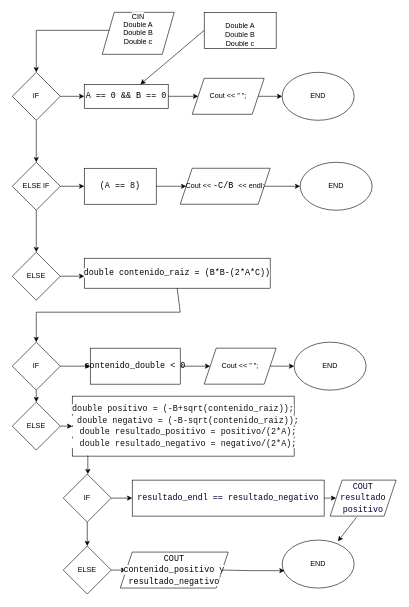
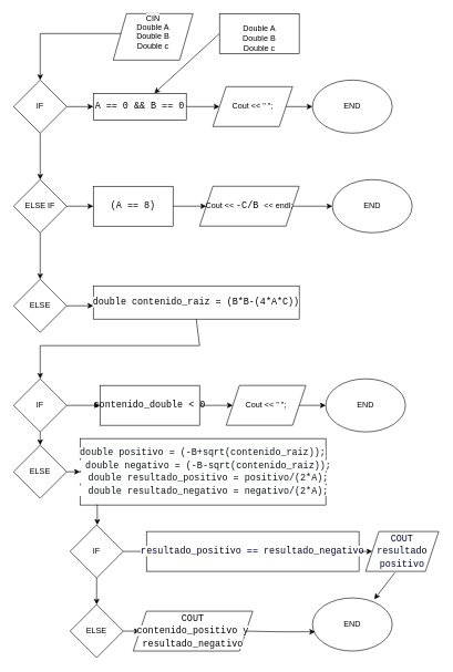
- <mxCell id="51" value="&lt;br&gt;Double A&lt;div&gt;Double B&lt;/div&gt;&lt;div&gt;Double c&lt;/div&gt;" style="rounded=0;whiteSpace=wrap;html=1;" vertex="1" parent="1"><mxGeometry x="340" y="20" width="120" height="60" as="geometry" /></mxCell>
+ <mxCell id="51" value="&lt;br&gt;Double A&lt;div&gt;Double B&lt;/div&gt;&lt;div&gt;Double c&lt;/div&gt;" style="rounded=0;whiteSpace=wrap;html=1;" vertex="1" parent="1"><mxGeometry x="330" y="20" width="120" height="60" as="geometry" /></mxCell>
- <mxCell id="23" value="&lt;div style=&quot;font-family: Consolas, &amp;quot;Courier New&amp;quot;, monospace; font-size: 14px; line-height: 19px; white-space: pre;&quot;&gt;&lt;span style=&quot;background-color: rgb(255, 255, 255);&quot;&gt;double contenido_raiz = (B*B-(2*A*C))&lt;/span&gt;&lt;/div&gt;" style="rounded=0;whiteSpace=wrap;html=1;" parent="1" vertex="1"><mxGeometry x="140" y="430" width="310" height="50" as="geometry" /></mxCell>
+ <mxCell id="23" value="&lt;div style=&quot;font-family: Consolas, &amp;quot;Courier New&amp;quot;, monospace; font-size: 14px; line-height: 19px; white-space: pre;&quot;&gt;&lt;span style=&quot;background-color: rgb(255, 255, 255);&quot;&gt;double contenido_raiz = (B*B-(4*A*C))&lt;/span&gt;&lt;/div&gt;" style="rounded=0;whiteSpace=wrap;html=1;" parent="1" vertex="1"><mxGeometry x="140" y="430" width="310" height="50" as="geometry" /></mxCell>
- <mxCell id="44" value="&lt;div style=&quot;font-family: Consolas, &amp;quot;Courier New&amp;quot;, monospace; font-size: 14px; line-height: 19px; white-space: pre;&quot;&gt;&lt;span style=&quot;background-color: rgb(255, 255, 255);&quot;&gt;&lt;font color=&quot;#000033&quot;&gt;resultado_endl == resultado_negativo&lt;/font&gt;&lt;/span&gt;&lt;/div&gt;" style="rounded=0;whiteSpace=wrap;html=1;" parent="1" vertex="1"><mxGeometry x="220" y="800" width="320" height="60" as="geometry" /></mxCell>
+ <mxCell id="44" value="&lt;div style=&quot;font-family: Consolas, &amp;quot;Courier New&amp;quot;, monospace; font-size: 14px; line-height: 19px; white-space: pre;&quot;&gt;&lt;span style=&quot;background-color: rgb(255, 255, 255);&quot;&gt;&lt;font color=&quot;#000033&quot;&gt;resultado_positivo == resultado_negativo&lt;/font&gt;&lt;/span&gt;&lt;/div&gt;" style="rounded=0;whiteSpace=wrap;html=1;" parent="1" vertex="1"><mxGeometry x="220" y="800" width="320" height="60" as="geometry" /></mxCell>
